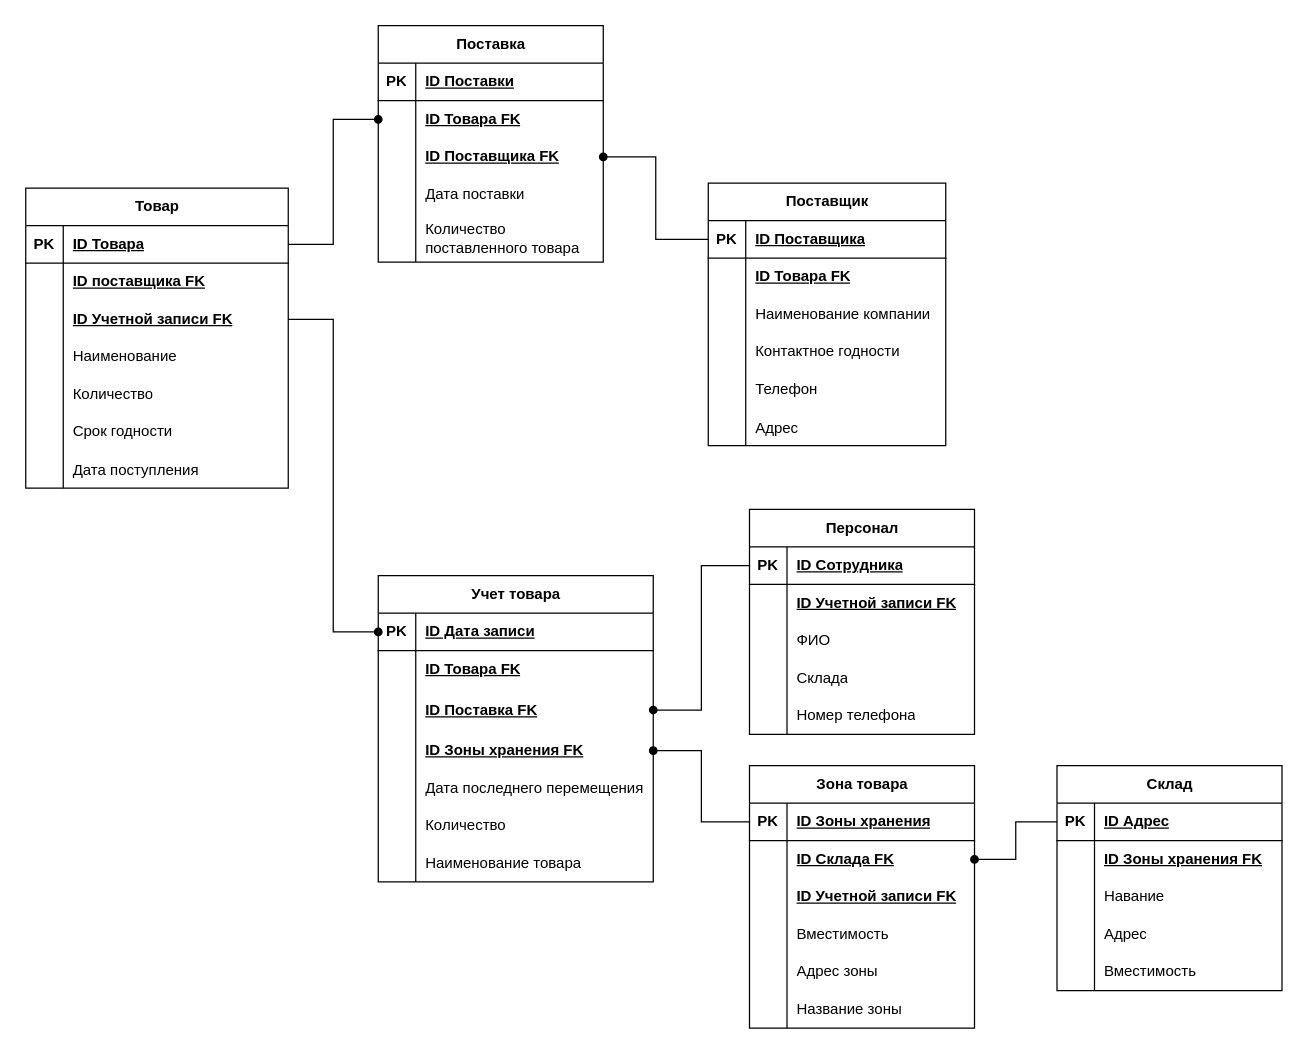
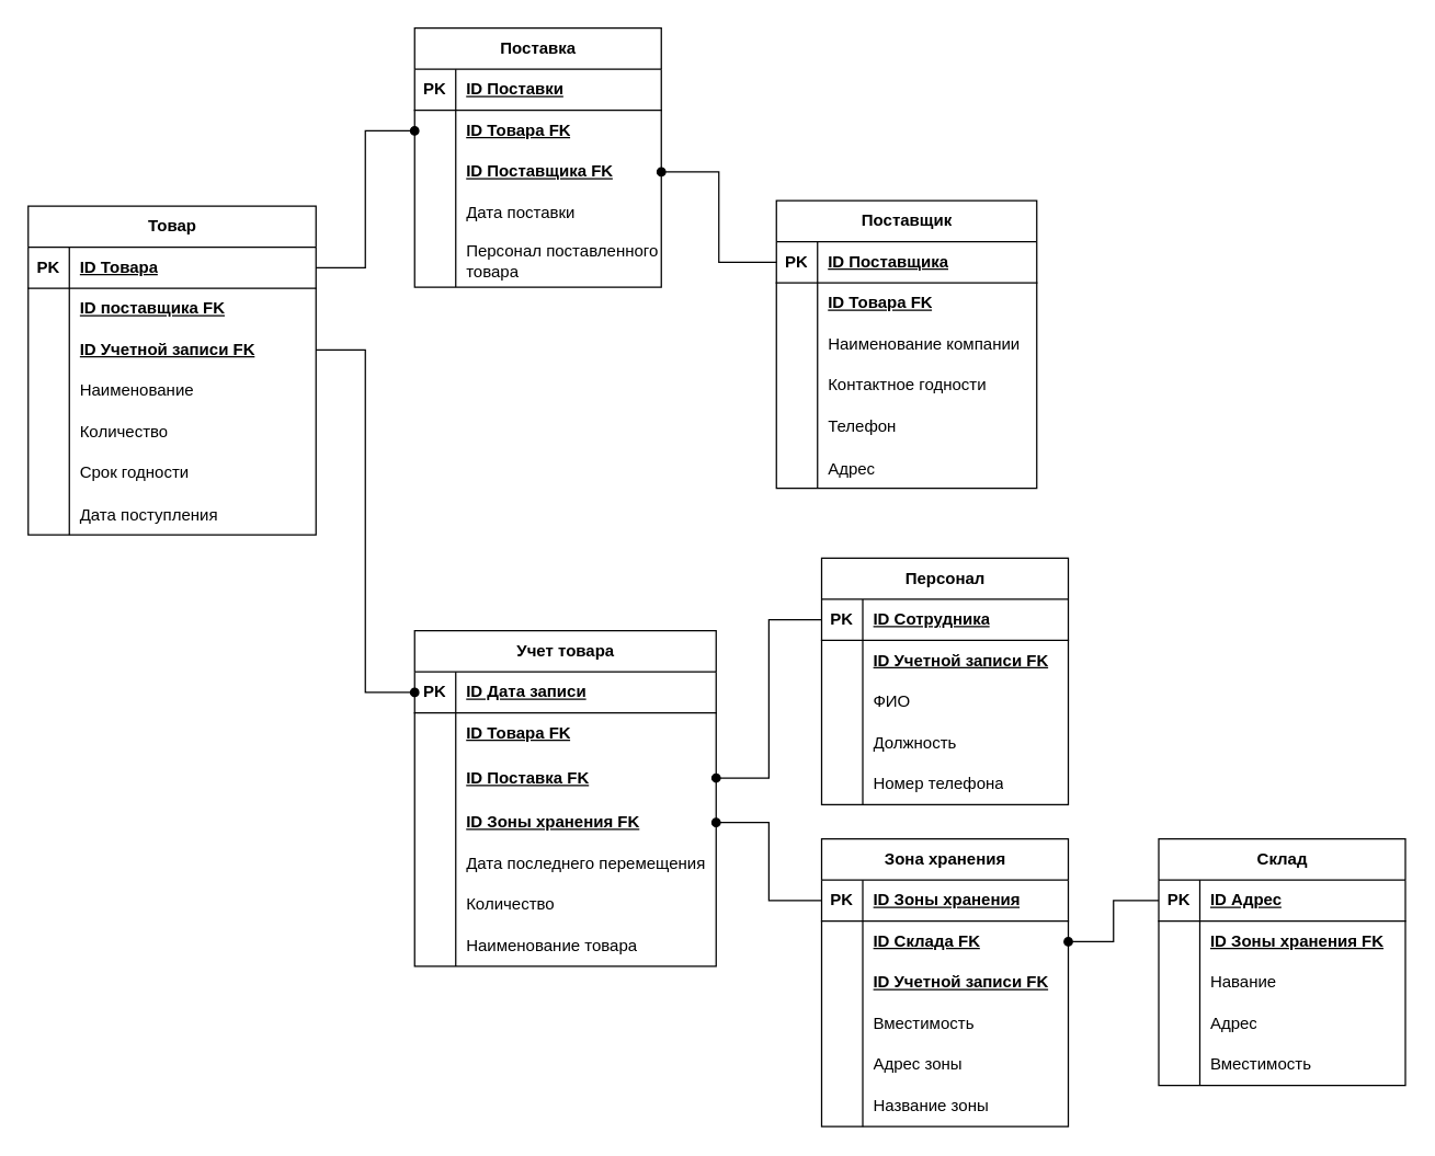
- <mxCell id="131" value="Количество поставленного товара" style="shape=partialRectangle;connectable=0;fillColor=none;top=0;left=0;bottom=0;right=0;align=left;spacingLeft=6;overflow=hidden;whiteSpace=wrap;html=1;" parent="129" vertex="1"><mxGeometry x="30" width="150" height="39" as="geometry"><mxRectangle width="150" height="39" as="alternateBounds" /></mxGeometry></mxCell>
+ <mxCell id="131" value="Персонал поставленного товара" style="shape=partialRectangle;connectable=0;fillColor=none;top=0;left=0;bottom=0;right=0;align=left;spacingLeft=6;overflow=hidden;whiteSpace=wrap;html=1;" parent="129" vertex="1"><mxGeometry x="30" width="150" height="39" as="geometry"><mxRectangle width="150" height="39" as="alternateBounds" /></mxGeometry></mxCell>
- <mxCell id="77" value="Склада" style="shape=partialRectangle;connectable=0;fillColor=none;top=0;left=0;bottom=0;right=0;align=left;spacingLeft=6;overflow=hidden;whiteSpace=wrap;html=1;" parent="75" vertex="1"><mxGeometry x="30" width="150" height="30" as="geometry"><mxRectangle width="150" height="30" as="alternateBounds" /></mxGeometry></mxCell>
+ <mxCell id="77" value="Должность" style="shape=partialRectangle;connectable=0;fillColor=none;top=0;left=0;bottom=0;right=0;align=left;spacingLeft=6;overflow=hidden;whiteSpace=wrap;html=1;" parent="75" vertex="1"><mxGeometry x="30" width="150" height="30" as="geometry"><mxRectangle width="150" height="30" as="alternateBounds" /></mxGeometry></mxCell>
- <mxCell id="81" value="Зона товара" style="shape=table;startSize=30;container=1;collapsible=1;childLayout=tableLayout;fixedRows=1;rowLines=0;fontStyle=1;align=center;resizeLast=1;html=1;" parent="1" vertex="1"><mxGeometry x="599" y="612" width="180" height="210" as="geometry" /></mxCell>
+ <mxCell id="81" value="Зона хранения" style="shape=table;startSize=30;container=1;collapsible=1;childLayout=tableLayout;fixedRows=1;rowLines=0;fontStyle=1;align=center;resizeLast=1;html=1;" parent="1" vertex="1"><mxGeometry x="599" y="612" width="180" height="210" as="geometry" /></mxCell>
